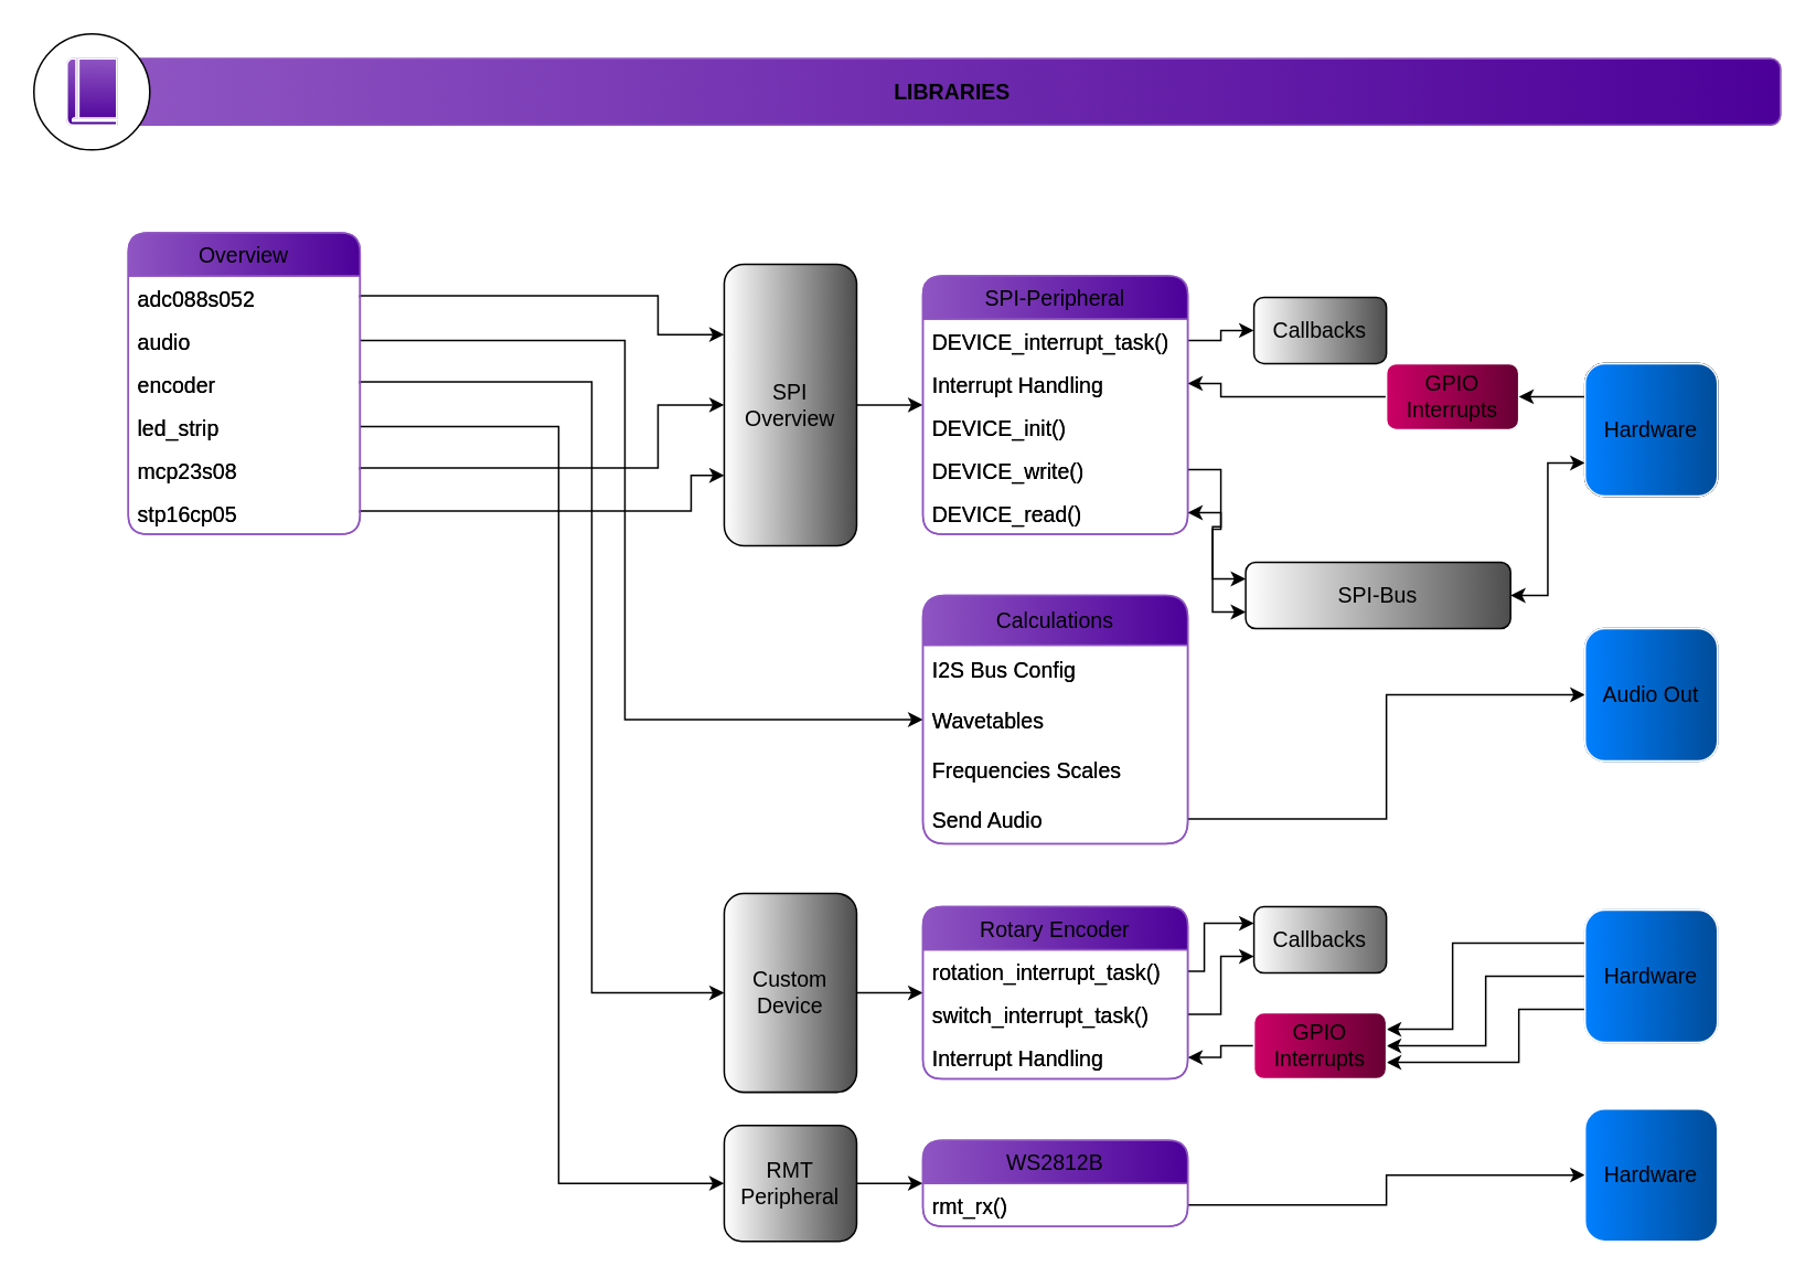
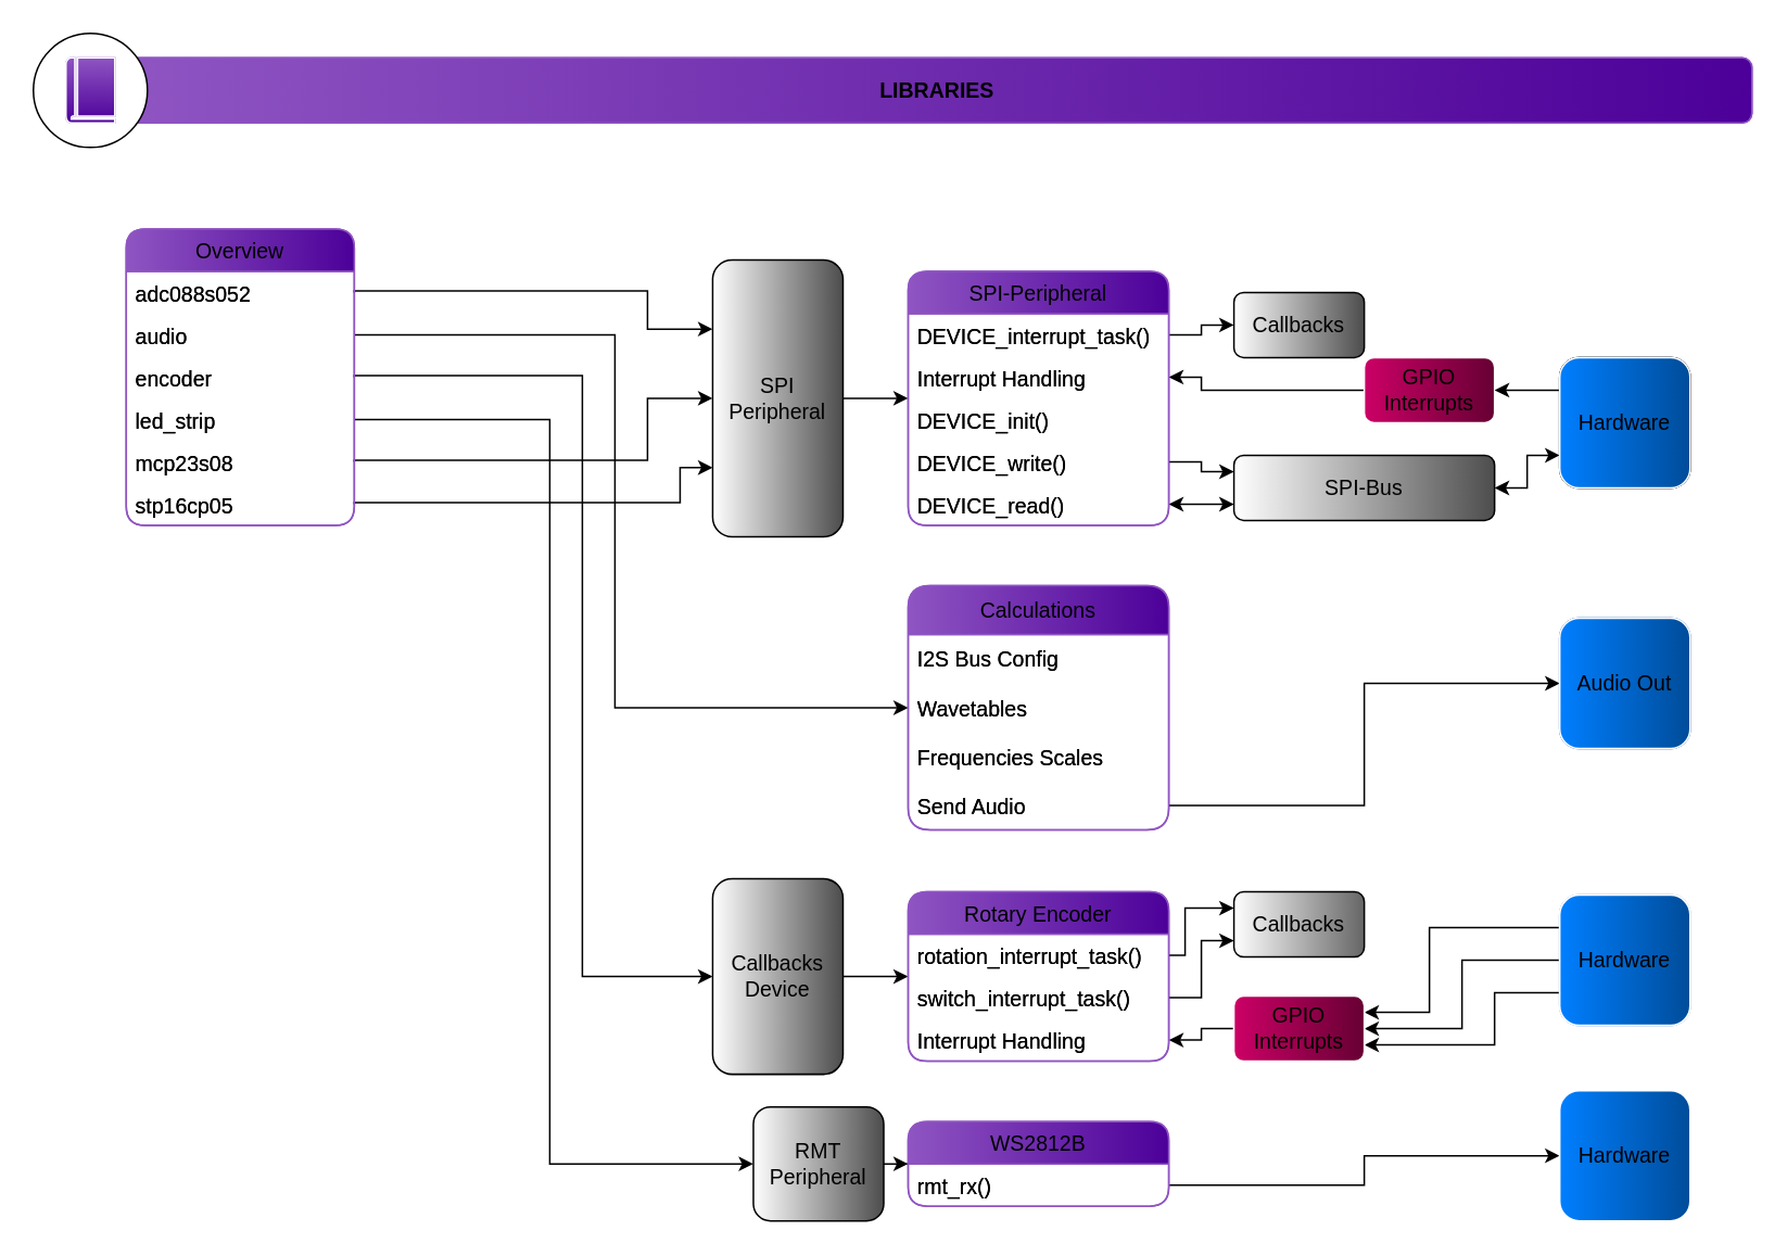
- <mxCell id="18" value="&lt;font style=&quot;font-size: 13px;&quot;&gt;SPI&lt;br style=&quot;font-size: 13px;&quot;&gt;Overview&lt;/font&gt;" style="rounded=1;whiteSpace=wrap;html=1;fontSize=13;gradientColor=#4D4D4D;gradientDirection=east;" parent="1" vertex="1"><mxGeometry x="437" y="159" width="80" height="170" as="geometry" /></mxCell>
+ <mxCell id="18" value="&lt;font style=&quot;font-size: 13px;&quot;&gt;SPI&lt;br style=&quot;font-size: 13px;&quot;&gt;Peripheral&lt;/font&gt;" style="rounded=1;whiteSpace=wrap;html=1;fontSize=13;gradientColor=#4D4D4D;gradientDirection=east;" parent="1" vertex="1"><mxGeometry x="437" y="159" width="80" height="170" as="geometry" /></mxCell>
- <mxCell id="34" value="SPI-Bus" style="rounded=1;whiteSpace=wrap;html=1;fontSize=13;gradientDirection=east;gradientColor=#4D4D4D;" parent="1" vertex="1"><mxGeometry x="752" y="339" width="160" height="40" as="geometry" /></mxCell>
+ <mxCell id="34" value="SPI-Bus" style="rounded=1;whiteSpace=wrap;html=1;fontSize=13;gradientDirection=east;gradientColor=#4D4D4D;" parent="1" vertex="1"><mxGeometry x="757" y="279" width="160" height="40" as="geometry" /></mxCell>
- <mxCell id="20" value="&lt;font style=&quot;font-size: 13px;&quot;&gt;Custom Device&lt;/font&gt;" style="rounded=1;whiteSpace=wrap;html=1;fontSize=13;gradientColor=#4D4D4D;gradientDirection=east;" parent="1" vertex="1"><mxGeometry x="437" y="539" width="80" height="120" as="geometry" /></mxCell>
+ <mxCell id="20" value="&lt;font style=&quot;font-size: 13px;&quot;&gt;Callbacks Device&lt;/font&gt;" style="rounded=1;whiteSpace=wrap;html=1;fontSize=13;gradientColor=#4D4D4D;gradientDirection=east;" parent="1" vertex="1"><mxGeometry x="437" y="539" width="80" height="120" as="geometry" /></mxCell>
- <mxCell id="27" value="&lt;font style=&quot;font-size: 13px;&quot;&gt;RMT&lt;br style=&quot;font-size: 13px;&quot;&gt;Peripheral&lt;br style=&quot;font-size: 13px;&quot;&gt;&lt;/font&gt;" style="rounded=1;whiteSpace=wrap;html=1;fontSize=13;gradientColor=#4D4D4D;gradientDirection=east;" parent="1" vertex="1"><mxGeometry x="437" y="679" width="80" height="70" as="geometry" /></mxCell>
+ <mxCell id="27" value="&lt;font style=&quot;font-size: 13px;&quot;&gt;RMT&lt;br style=&quot;font-size: 13px;&quot;&gt;Peripheral&lt;br style=&quot;font-size: 13px;&quot;&gt;&lt;/font&gt;" style="rounded=1;whiteSpace=wrap;html=1;fontSize=13;gradientColor=#4D4D4D;gradientDirection=east;" parent="1" vertex="1"><mxGeometry x="462" y="679" width="80" height="70" as="geometry" /></mxCell>
